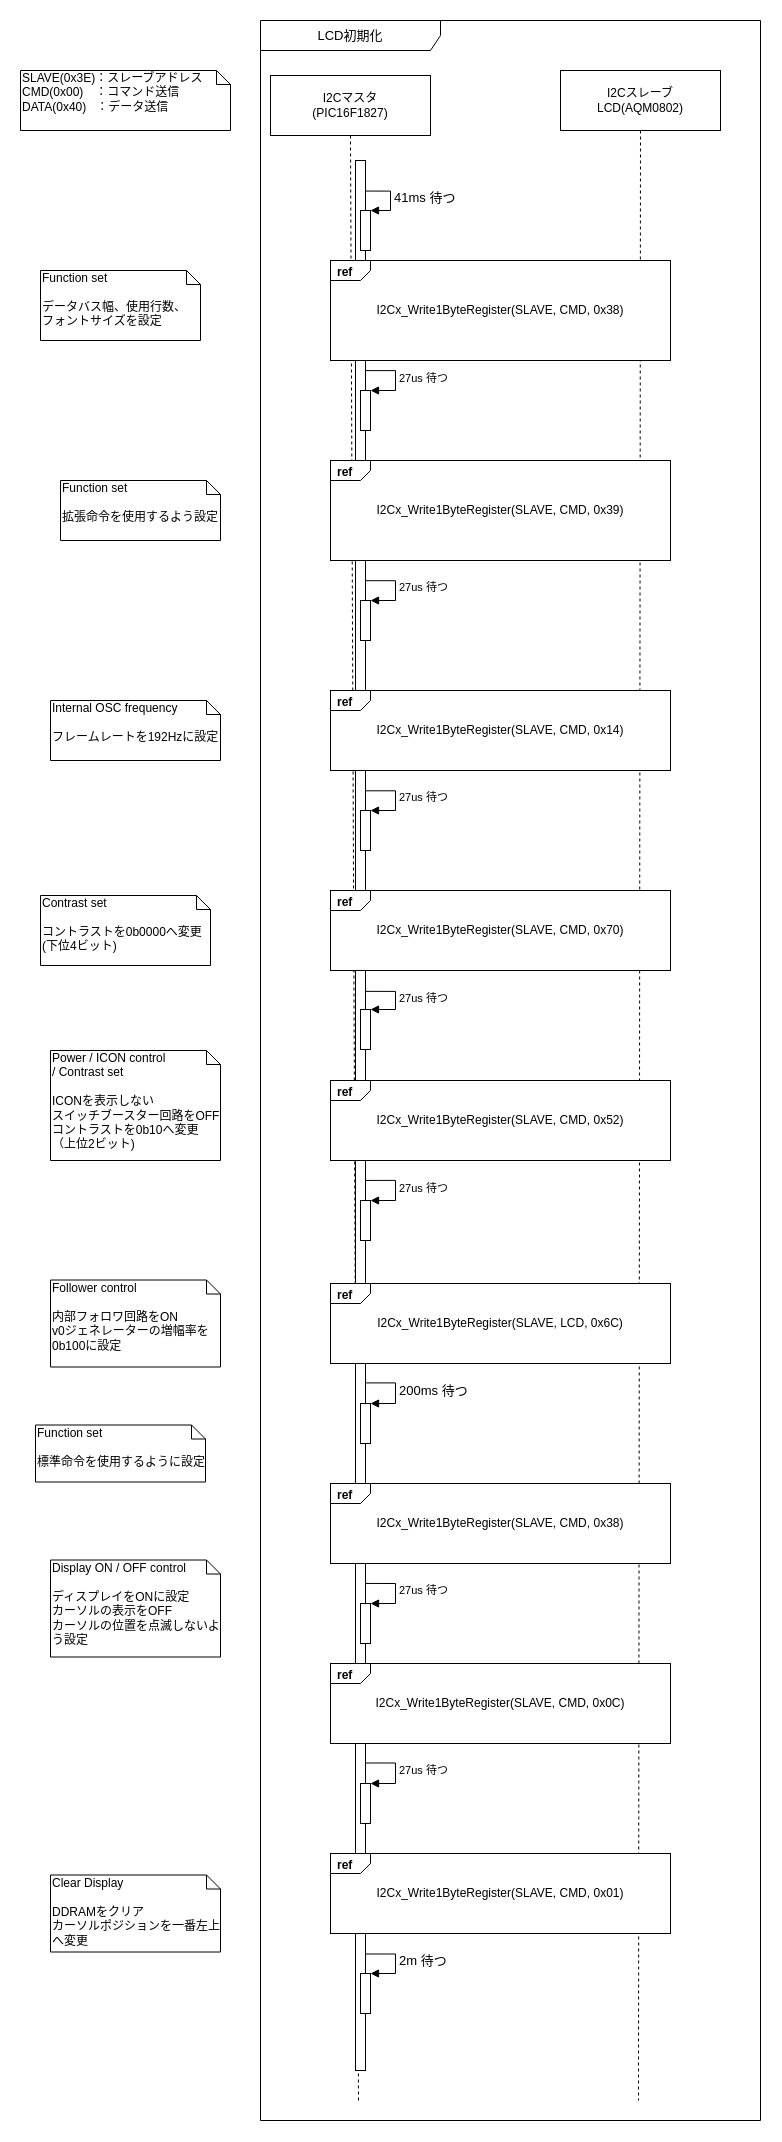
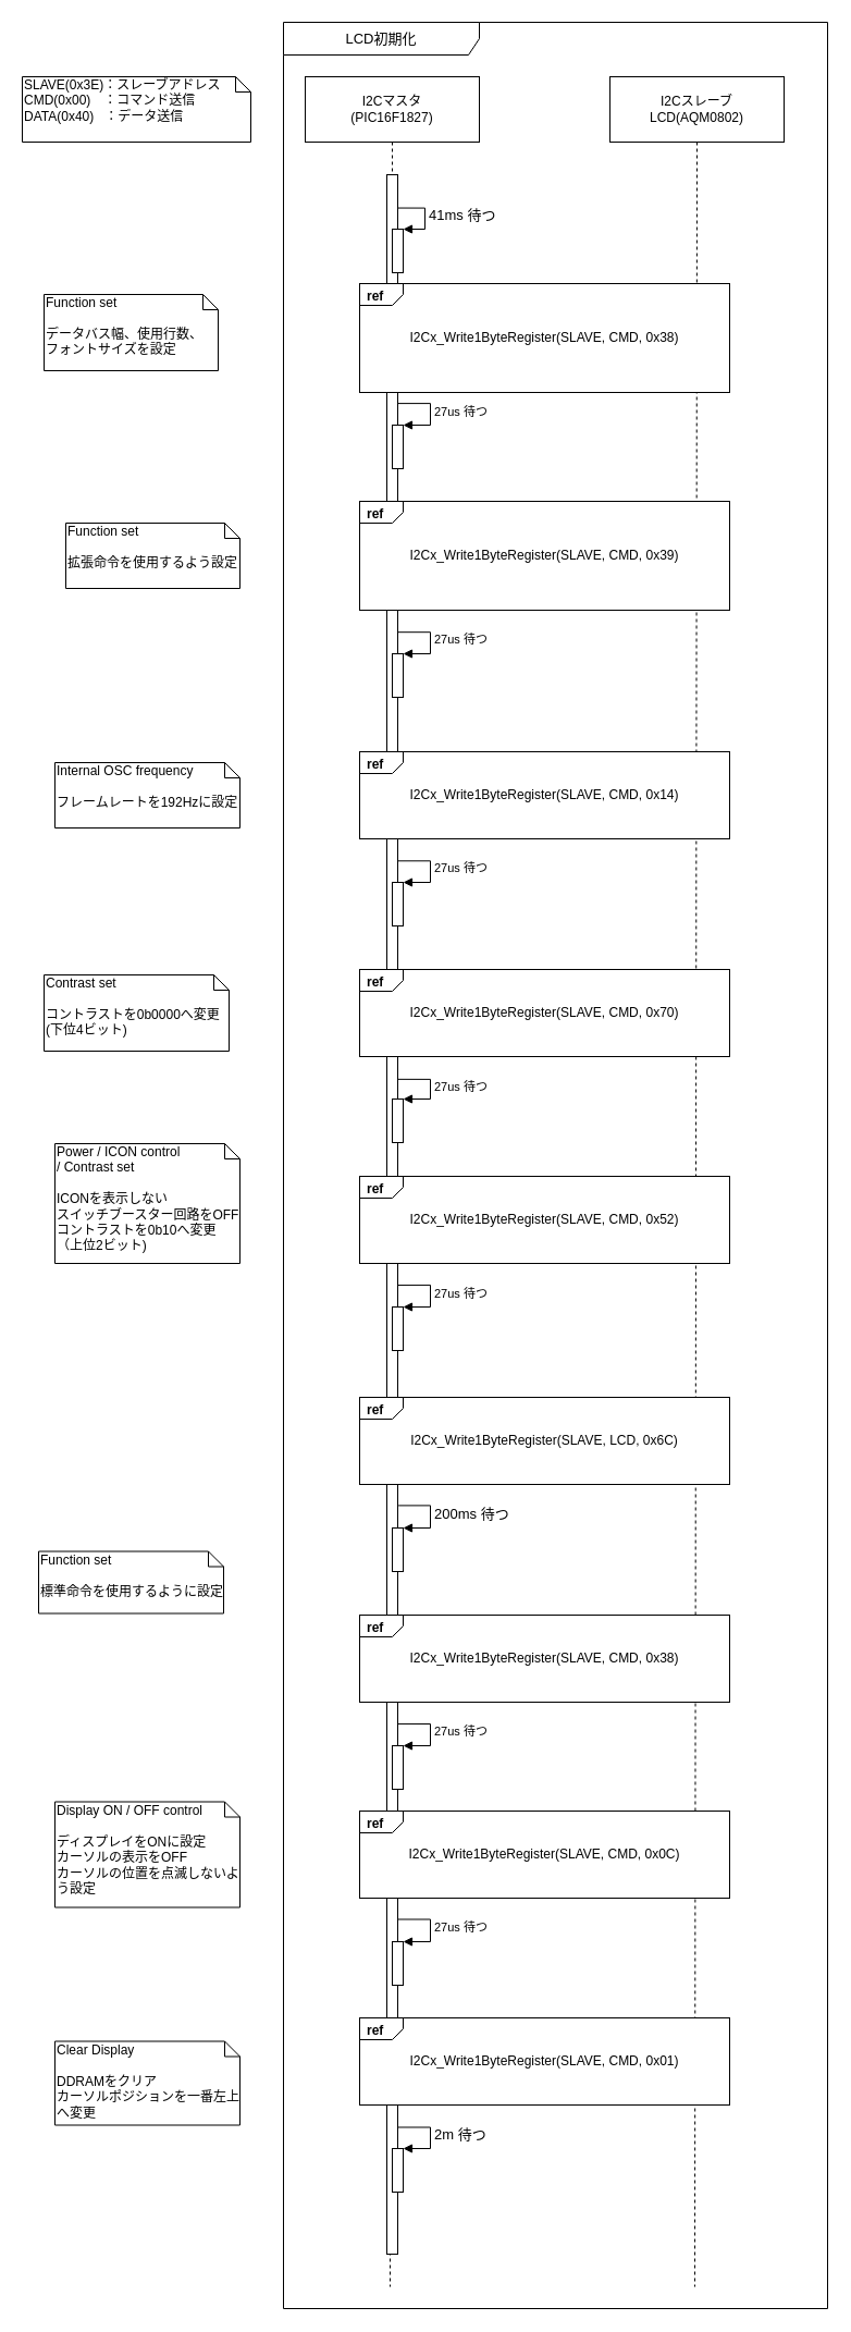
- <mxCell id="3" value="I2Cマスタ&lt;br&gt;(PIC16F1827)" style="shape=rect;html=1;whiteSpace=wrap;align=center;" parent="1" vertex="1"><mxGeometry x="270" y="75" width="160" height="60" as="geometry" /></mxCell>
+ <mxCell id="3" value="I2Cマスタ&lt;br&gt;(PIC16F1827)" style="shape=rect;html=1;whiteSpace=wrap;align=center;" parent="1" vertex="1"><mxGeometry x="280" y="70" width="160" height="60" as="geometry" /></mxCell>
- <mxCell id="49" value="&lt;span style=&quot;text-align: center&quot;&gt;Follower control&lt;br&gt;&lt;/span&gt;&lt;span style=&quot;text-align: center&quot;&gt;&lt;br&gt;内部フォロワ回路をON&lt;br&gt;&lt;/span&gt;&lt;span style=&quot;text-align: center&quot;&gt;v0ジェネレーターの増幅率を0b100に設定&lt;br&gt;&lt;/span&gt;" style="shape=note;whiteSpace=wrap;html=1;size=14;verticalAlign=top;align=left;spacingTop=-6;" parent="1" vertex="1"><mxGeometry x="50" y="1279.5" width="170" height="87" as="geometry" /></mxCell>
- <mxCell id="51" value="&lt;span style=&quot;text-align: center&quot;&gt;Display ON / OFF control&lt;/span&gt;&lt;br style=&quot;text-align: center&quot;&gt;&lt;span style=&quot;text-align: center&quot;&gt;&lt;br&gt;ディスプレイをONに設定&lt;br&gt;カーソルの表示をOFF&lt;br&gt;カーソルの位置を点滅しないよう設定&lt;br&gt;&lt;/span&gt;" style="shape=note;whiteSpace=wrap;html=1;size=14;verticalAlign=top;align=left;spacingTop=-6;" parent="1" vertex="1"><mxGeometry x="50" y="1559.5" width="170" height="97" as="geometry" /></mxCell>
+ <mxCell id="51" value="&lt;span style=&quot;text-align: center&quot;&gt;Display ON / OFF control&lt;/span&gt;&lt;br style=&quot;text-align: center&quot;&gt;&lt;span style=&quot;text-align: center&quot;&gt;&lt;br&gt;ディスプレイをONに設定&lt;br&gt;カーソルの表示をOFF&lt;br&gt;カーソルの位置を点滅しないよう設定&lt;br&gt;&lt;/span&gt;" style="shape=note;whiteSpace=wrap;html=1;size=14;verticalAlign=top;align=left;spacingTop=-6;" parent="1" vertex="1"><mxGeometry x="50" y="1654.5" width="170" height="97" as="geometry" /></mxCell>
